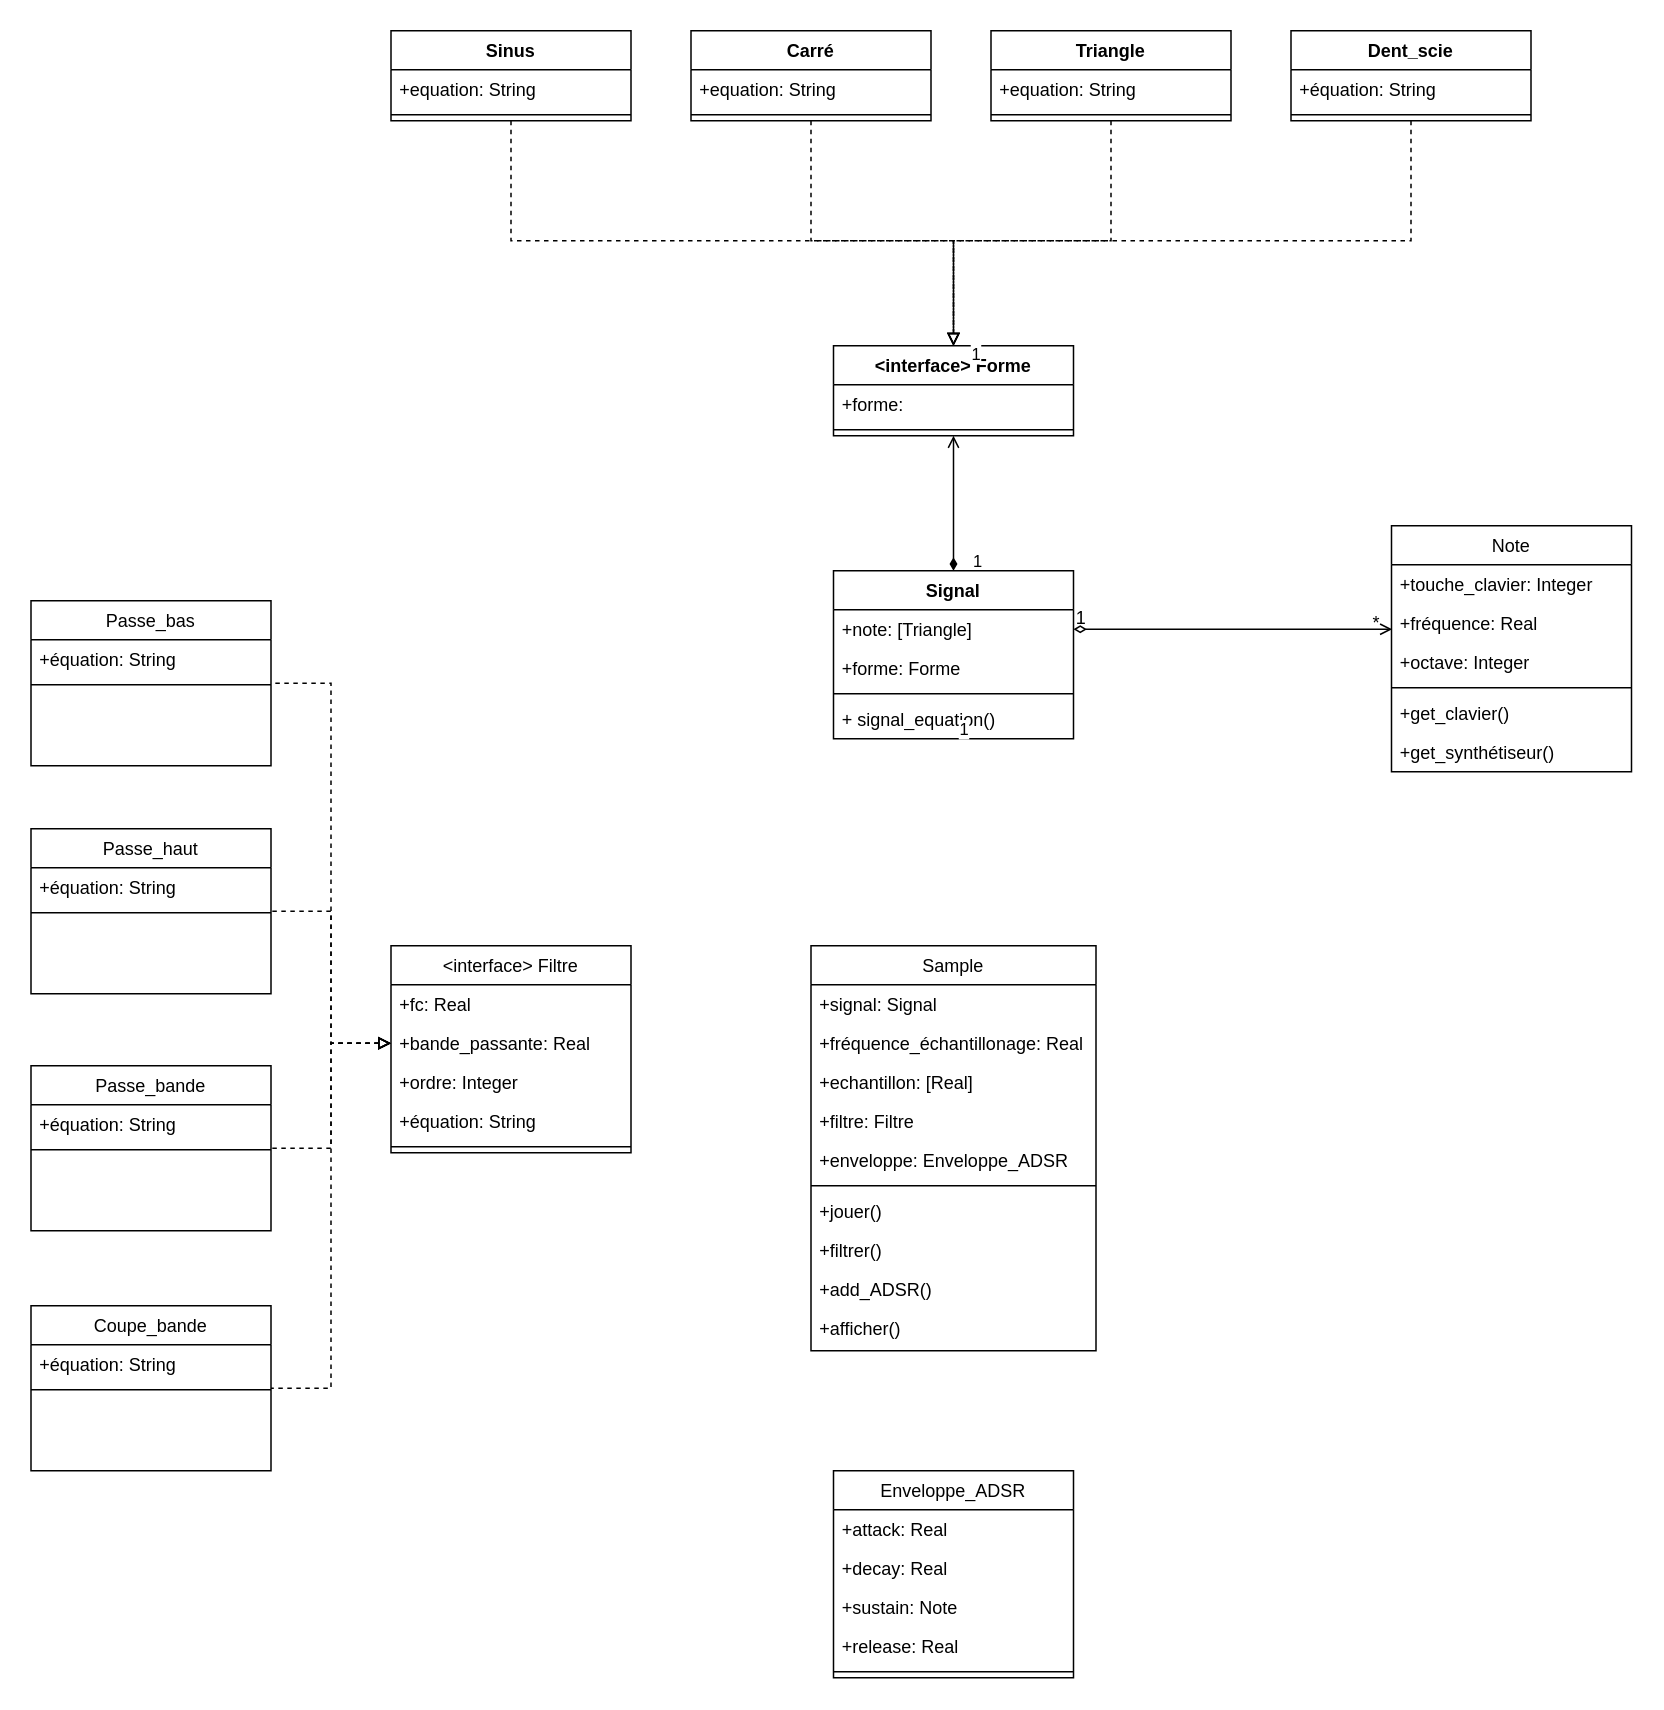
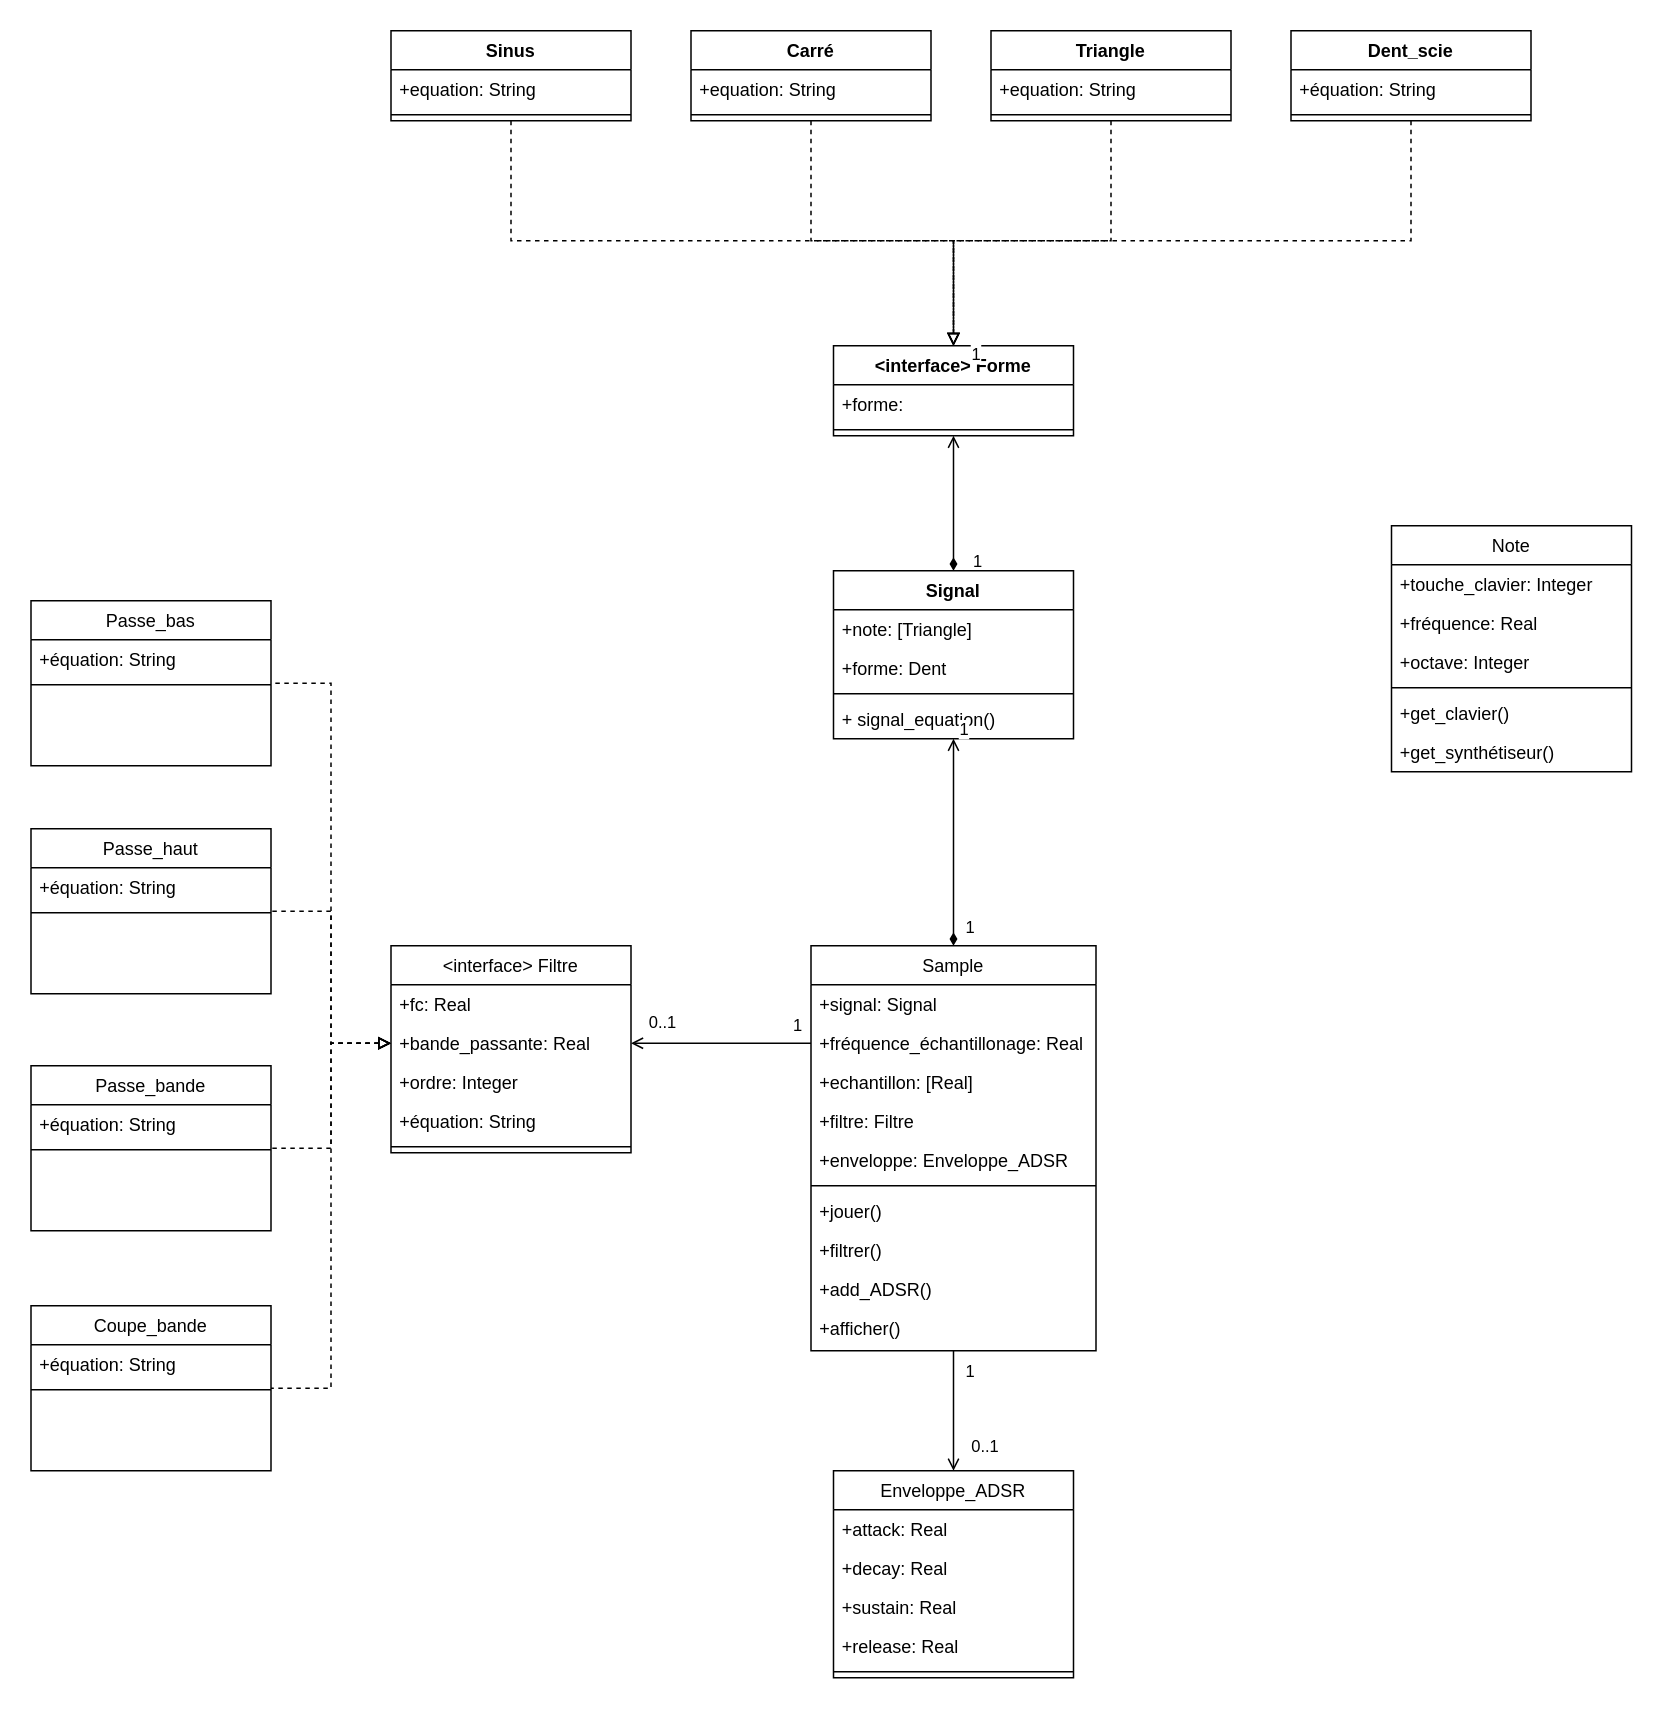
- <mxCell id="31" value="" style="endArrow=open;shadow=0;strokeWidth=1;rounded=0;curved=0;endFill=1;edgeStyle=elbowEdgeStyle;elbow=vertical;exitX=1;exitY=0.5;exitDx=0;exitDy=0;entryX=0.003;entryY=0.667;entryDx=0;entryDy=0;entryPerimeter=0;startArrow=diamondThin;startFill=0;" parent="1" source="62" target="26" edge="1"><mxGeometry x="0.5" y="41" relative="1" as="geometry"><mxPoint x="690" y="415" as="sourcePoint" /><mxPoint x="870" y="415" as="targetPoint" /><mxPoint x="-40" y="32" as="offset" /></mxGeometry></mxCell>
- <mxCell id="32" value="1" style="resizable=0;align=left;verticalAlign=bottom;labelBackgroundColor=none;fontSize=12;" parent="31" connectable="0" vertex="1"><mxGeometry x="-1" relative="1" as="geometry"><mxPoint y="1" as="offset" /></mxGeometry></mxCell>
- <mxCell id="33" value="*" style="resizable=0;align=right;verticalAlign=bottom;labelBackgroundColor=none;fontSize=12;" parent="31" connectable="0" vertex="1"><mxGeometry x="1" relative="1" as="geometry"><mxPoint x="-7" y="4" as="offset" /></mxGeometry></mxCell>
- <mxCell id="63" value="+forme: Forme" style="text;strokeColor=none;fillColor=none;align=left;verticalAlign=top;spacingLeft=4;spacingRight=4;overflow=hidden;rotatable=0;points=[[0,0.5],[1,0.5]];portConstraint=eastwest;whiteSpace=wrap;html=1;" vertex="1" parent="61"><mxGeometry y="52" width="160" height="26" as="geometry" /></mxCell>
+ <mxCell id="63" value="+forme: Dent" style="text;strokeColor=none;fillColor=none;align=left;verticalAlign=top;spacingLeft=4;spacingRight=4;overflow=hidden;rotatable=0;points=[[0,0.5],[1,0.5]];portConstraint=eastwest;whiteSpace=wrap;html=1;" vertex="1" parent="61"><mxGeometry y="52" width="160" height="26" as="geometry" /></mxCell>
+ <mxCell id="2" style="edgeStyle=orthogonalEdgeStyle;rounded=0;orthogonalLoop=1;jettySize=auto;html=1;exitX=0.5;exitY=0;exitDx=0;exitDy=0;entryX=0.5;entryY=1;entryDx=0;entryDy=0;endArrow=open;endFill=0;startArrow=diamondThin;startFill=1;" edge="1" parent="1" source="4" target="61"><mxGeometry relative="1" as="geometry"><mxPoint x="620" y="500" as="targetPoint" /></mxGeometry></mxCell>
+ <mxCell id="3" value="1" style="edgeLabel;html=1;align=center;verticalAlign=middle;resizable=0;points=[];" vertex="1" connectable="0" parent="2"><mxGeometry x="-0.649" y="-1" relative="1" as="geometry"><mxPoint x="9" y="11" as="offset" /></mxGeometry></mxCell>
+ <mxCell id="67" style="edgeStyle=orthogonalEdgeStyle;rounded=0;orthogonalLoop=1;jettySize=auto;html=1;exitX=0;exitY=0.5;exitDx=0;exitDy=0;entryX=1;entryY=0.5;entryDx=0;entryDy=0;endArrow=open;endFill=0;" edge="1" parent="1" source="6" target="39"><mxGeometry relative="1" as="geometry" /></mxCell>
+ <mxCell id="68" value="1" style="edgeLabel;html=1;align=center;verticalAlign=middle;resizable=0;points=[];" vertex="1" connectable="0" parent="67"><mxGeometry x="-0.38" relative="1" as="geometry"><mxPoint x="27" y="-13" as="offset" /></mxGeometry></mxCell>
+ <mxCell id="69" value="0..1" style="edgeLabel;html=1;align=center;verticalAlign=middle;resizable=0;points=[];" vertex="1" connectable="0" parent="67"><mxGeometry x="-0.199" relative="1" as="geometry"><mxPoint x="-52" y="-15" as="offset" /></mxGeometry></mxCell>
+ <mxCell id="21" value="" style="endArrow=none;endSize=10;endFill=0;shadow=0;strokeWidth=1;rounded=0;curved=0;edgeStyle=elbowEdgeStyle;elbow=horizontal;startArrow=open;startFill=0;" parent="1" source="15" target="4" edge="1"><mxGeometry width="160" relative="1" as="geometry"><mxPoint x="470" y="883" as="sourcePoint" /><mxPoint x="570" y="781" as="targetPoint" /></mxGeometry></mxCell>
+ <mxCell id="22" value="1" style="edgeLabel;html=1;align=center;verticalAlign=middle;resizable=0;points=[];" parent="21" vertex="1" connectable="0"><mxGeometry x="-0.288" relative="1" as="geometry"><mxPoint x="10" y="-39" as="offset" /></mxGeometry></mxCell>
+ <mxCell id="23" value="0..1" style="edgeLabel;html=1;align=center;verticalAlign=middle;resizable=0;points=[];" parent="21" vertex="1" connectable="0"><mxGeometry x="-0.288" y="-2" relative="1" as="geometry"><mxPoint x="18" y="11" as="offset" /></mxGeometry></mxCell>
- <mxCell id="18" value="+sustain: Note" style="text;align=left;verticalAlign=top;spacingLeft=4;spacingRight=4;overflow=hidden;rotatable=0;points=[[0,0.5],[1,0.5]];portConstraint=eastwest;" parent="15" vertex="1"><mxGeometry y="78" width="160" height="26" as="geometry" /></mxCell>
+ <mxCell id="18" value="+sustain: Real" style="text;align=left;verticalAlign=top;spacingLeft=4;spacingRight=4;overflow=hidden;rotatable=0;points=[[0,0.5],[1,0.5]];portConstraint=eastwest;" parent="15" vertex="1"><mxGeometry y="78" width="160" height="26" as="geometry" /></mxCell>
